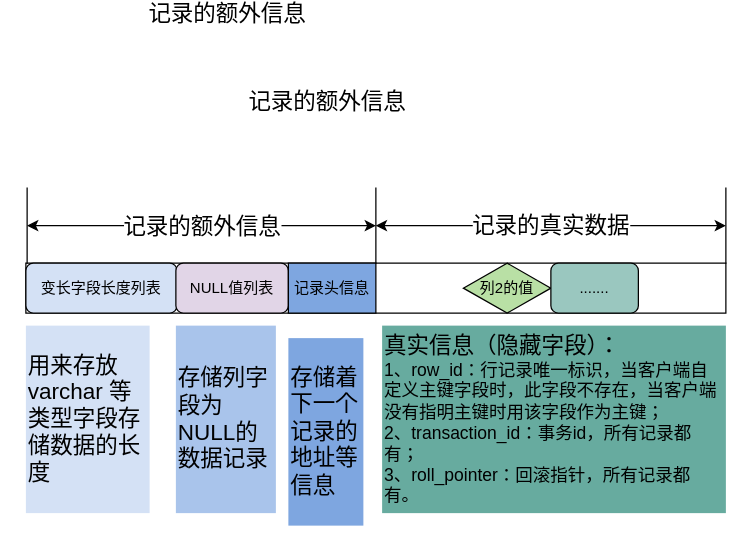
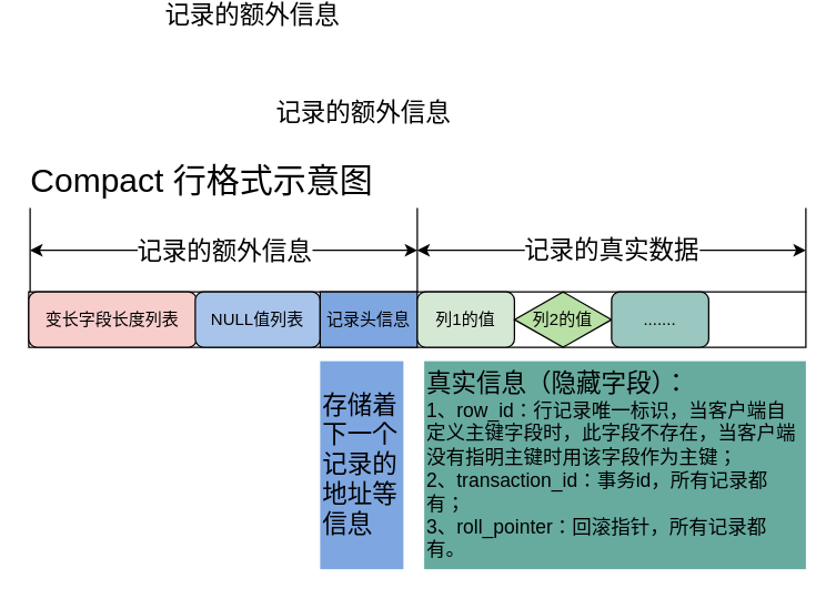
+ <mxCell id="3" value="&lt;font style=&quot;font-size: 24px&quot;&gt;Compact 行格式示意图&lt;/font&gt;" style="text;html=1;strokeColor=none;fillColor=none;align=center;verticalAlign=middle;whiteSpace=wrap;rounded=0;" vertex="1" parent="1"><mxGeometry x="20" y="20" width="250" height="20" as="geometry" /></mxCell>
- <mxCell id="4" value="变长字段长度列表" style="rounded=1;whiteSpace=wrap;html=1;fillColor=#D4E1F5;" vertex="1" parent="1"><mxGeometry x="20" y="110" width="121" height="40" as="geometry" /></mxCell>
+ <mxCell id="4" value="变长字段长度列表" style="rounded=1;whiteSpace=wrap;html=1;fillColor=#f8cecc;" vertex="1" parent="1"><mxGeometry x="20" y="110" width="121" height="40" as="geometry" /></mxCell>
- <mxCell id="5" value="NULL值列表" style="rounded=1;whiteSpace=wrap;html=1;fillColor=#e1d5e7;" vertex="1" parent="1"><mxGeometry x="140" y="110" width="90" height="40" as="geometry" /></mxCell>
+ <mxCell id="5" value="NULL值列表" style="rounded=1;whiteSpace=wrap;html=1;fillColor=#A9C4EB;" vertex="1" parent="1"><mxGeometry x="140" y="110" width="90" height="40" as="geometry" /></mxCell>
+ <mxCell id="7" value="列1的值" style="rounded=1;whiteSpace=wrap;html=1;strokeColor=#000000;fillColor=#D5E8D4;" vertex="1" parent="1"><mxGeometry x="300" y="110" width="70" height="40" as="geometry" /></mxCell>
- <mxCell id="18" value="&lt;font style=&quot;font-size: 18px&quot;&gt;用来存放 varchar 等类型字段存储数据的长度&lt;/font&gt;" style="text;html=1;strokeColor=none;fillColor=#D4E1F5;align=left;verticalAlign=middle;whiteSpace=wrap;rounded=0;" vertex="1" parent="1"><mxGeometry x="20" y="160" width="99" height="150" as="geometry" /></mxCell>
- <mxCell id="17" value="&lt;span style=&quot;font-size: 18px&quot;&gt;存储列字段为NULL的数据记录&lt;/span&gt;" style="text;html=1;strokeColor=none;fillColor=#A9C4EB;align=left;verticalAlign=middle;whiteSpace=wrap;rounded=0;" vertex="1" parent="1"><mxGeometry x="140" y="160" width="80" height="150" as="geometry" /></mxCell>
- <mxCell id="19" value="&lt;span style=&quot;font-size: 18px&quot;&gt;存储着下一个记录的地址等信息&lt;/span&gt;" style="text;html=1;strokeColor=none;fillColor=#7EA6E0;align=left;verticalAlign=middle;whiteSpace=wrap;rounded=0;" vertex="1" parent="1"><mxGeometry x="230" y="170" width="60" height="150" as="geometry" /></mxCell>
+ <mxCell id="19" value="&lt;span style=&quot;font-size: 18px&quot;&gt;存储着下一个记录的地址等信息&lt;/span&gt;" style="text;html=1;strokeColor=none;fillColor=#7EA6E0;align=left;verticalAlign=middle;whiteSpace=wrap;rounded=0;" vertex="1" parent="1"><mxGeometry x="230" y="160" width="60" height="150" as="geometry" /></mxCell>
